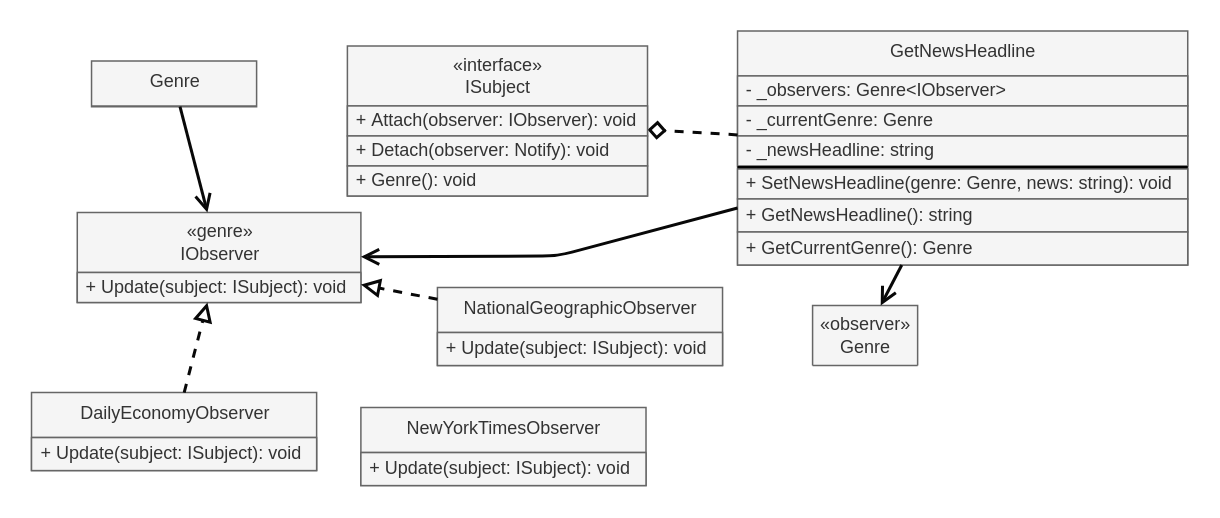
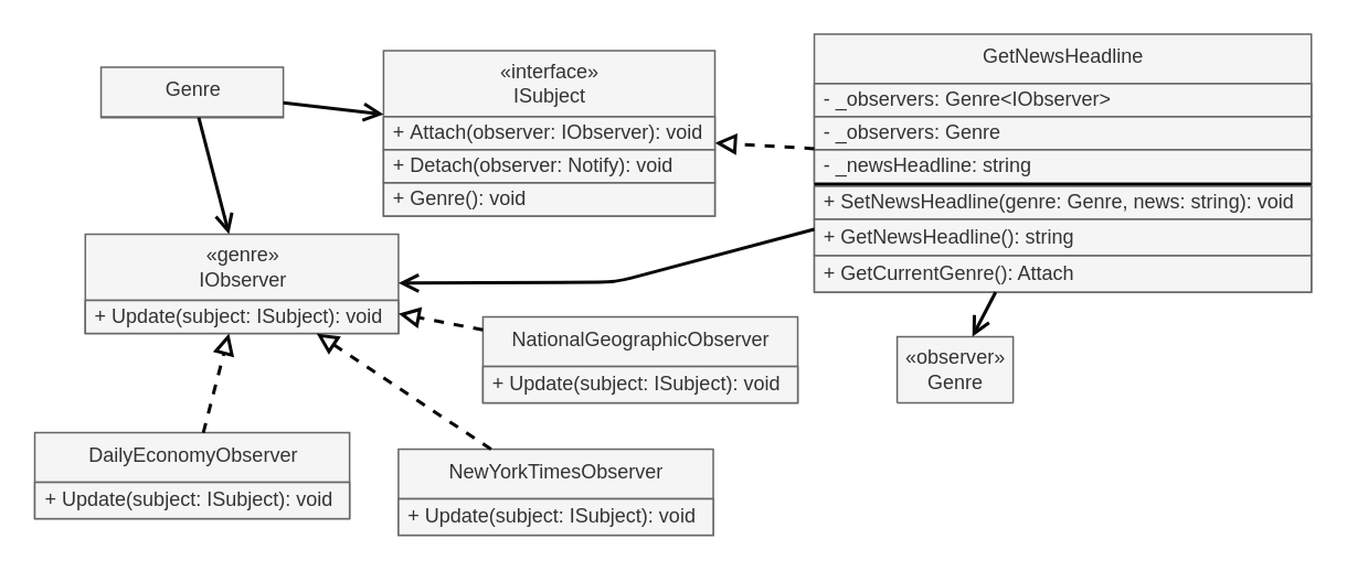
+ <mxCell id="19" value="" style="endArrow=open;startArrow=none;endFill=0;startFill=0;endSize=8;html=1;verticalAlign=bottom;labelBackgroundColor=none;strokeWidth=2;sketch=0;fillColor=#f5f5f5;strokeColor=#080808;" edge="1" parent="1" source="2" target="15"><mxGeometry width="160" relative="1" as="geometry"><mxPoint x="141" y="46.879" as="sourcePoint" /><mxPoint x="461" y="56.354" as="targetPoint" /></mxGeometry></mxCell>
- <mxCell id="5" value="- _currentGenre: Genre" style="text;html=1;strokeColor=#666666;fillColor=#f5f5f5;align=left;verticalAlign=middle;spacingLeft=4;spacingRight=4;overflow=hidden;rotatable=0;points=[[0,0.5],[1,0.5]];portConstraint=eastwest;fontColor=#333333;" parent="3" vertex="1"><mxGeometry y="50" width="300" height="20" as="geometry" /></mxCell>
+ <mxCell id="5" value="- _observers: Genre" style="text;html=1;strokeColor=#666666;fillColor=#f5f5f5;align=left;verticalAlign=middle;spacingLeft=4;spacingRight=4;overflow=hidden;rotatable=0;points=[[0,0.5],[1,0.5]];portConstraint=eastwest;fontColor=#333333;" parent="3" vertex="1"><mxGeometry y="50" width="300" height="20" as="geometry" /></mxCell>
- <mxCell id="11" value="" style="endArrow=diamond;startArrow=none;endFill=0;startFill=0;endSize=8;html=1;verticalAlign=bottom;dashed=1;labelBackgroundColor=none;sketch=0;strokeWidth=2;fillColor=#f5f5f5;strokeColor=#080808;" parent="1" source="3" target="15" edge="1"><mxGeometry width="160" relative="1" as="geometry"><mxPoint x="632" y="392.464" as="sourcePoint" /><mxPoint x="209" y="350" as="targetPoint" /></mxGeometry></mxCell>
+ <mxCell id="11" value="" style="endArrow=block;startArrow=none;endFill=0;startFill=0;endSize=8;html=1;verticalAlign=bottom;dashed=1;labelBackgroundColor=none;sketch=0;strokeWidth=2;fillColor=#f5f5f5;strokeColor=#080808;" parent="1" source="3" target="15" edge="1"><mxGeometry width="160" relative="1" as="geometry"><mxPoint x="632" y="392.464" as="sourcePoint" /><mxPoint x="209" y="350" as="targetPoint" /></mxGeometry></mxCell>
- <mxCell id="10" value="+&amp;nbsp;GetCurrentGenre(): Genre" style="text;html=1;strokeColor=#666666;fillColor=#f5f5f5;align=left;verticalAlign=middle;spacingLeft=4;spacingRight=4;overflow=hidden;rotatable=0;points=[[0,0.5],[1,0.5]];portConstraint=eastwest;fontColor=#333333;" vertex="1" parent="3"><mxGeometry y="134" width="300" height="22" as="geometry" /></mxCell>
+ <mxCell id="10" value="+&amp;nbsp;GetCurrentGenre(): Attach" style="text;html=1;strokeColor=#666666;fillColor=#f5f5f5;align=left;verticalAlign=middle;spacingLeft=4;spacingRight=4;overflow=hidden;rotatable=0;points=[[0,0.5],[1,0.5]];portConstraint=eastwest;fontColor=#333333;" vertex="1" parent="3"><mxGeometry y="134" width="300" height="22" as="geometry" /></mxCell>
+ <mxCell id="31" value="" style="endArrow=block;startArrow=none;endFill=0;startFill=0;endSize=8;html=1;verticalAlign=bottom;dashed=1;labelBackgroundColor=none;sketch=0;strokeWidth=2;fillColor=#f5f5f5;strokeColor=#080808;" edge="1" parent="1" source="29" target="13"><mxGeometry width="160" relative="1" as="geometry"><mxPoint x="264.922" y="201" as="sourcePoint" /><mxPoint x="207.513" y="180" as="targetPoint" /></mxGeometry></mxCell>
